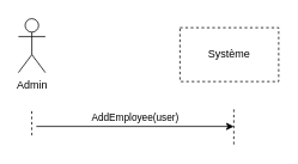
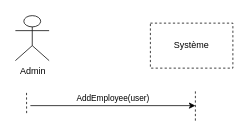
- <mxCell id="2" value="Admin" style="shape=umlActor;verticalLabelPosition=bottom;labelBackgroundColor=#ffffff;verticalAlign=top;html=1;outlineConnect=0;" parent="1" vertex="1"><mxGeometry x="20" y="20" width="30" height="60" as="geometry" /></mxCell>
+ <mxCell id="2" value="Admin" style="shape=umlActor;verticalLabelPosition=bottom;labelBackgroundColor=#ffffff;verticalAlign=top;html=1;outlineConnect=0;" parent="1" vertex="1"><mxGeometry x="20" y="20" width="45" height="60" as="geometry" /></mxCell>
